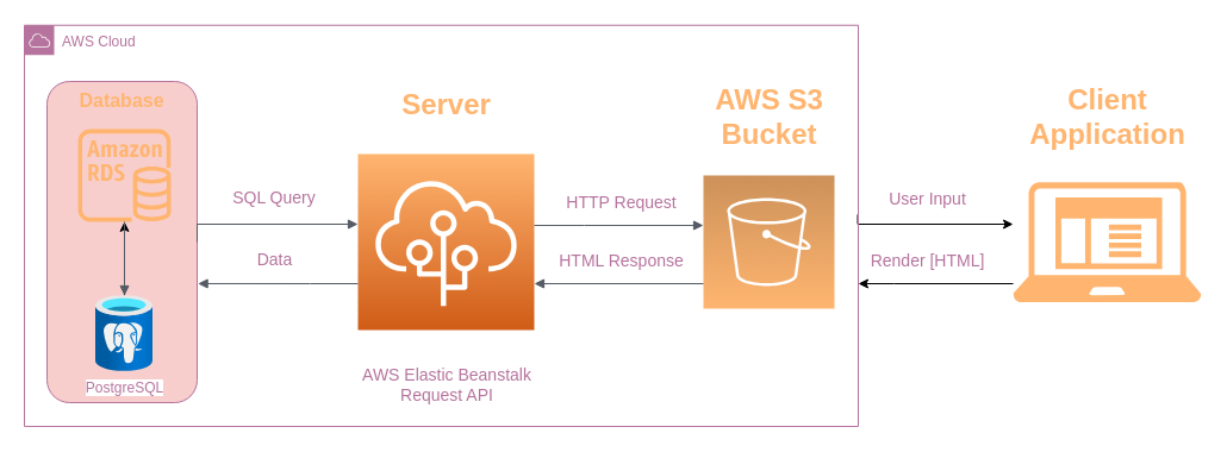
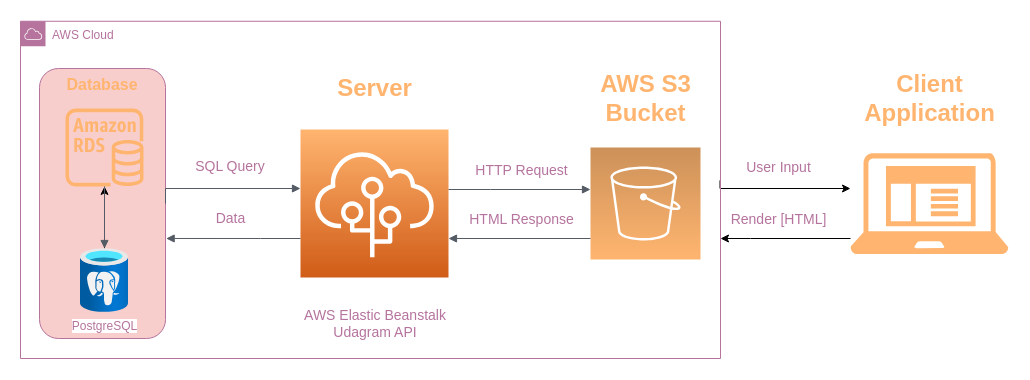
- <mxCell id="11" value="AWS Elastic Beanstalk&lt;br style=&quot;font-size: 14px;&quot;&gt;Request API" style="text;html=1;strokeColor=none;fillColor=none;align=center;verticalAlign=middle;whiteSpace=wrap;rounded=0;fontSize=14;fontColor=#B5739D;" vertex="1" parent="8"><mxGeometry y="240" width="150" height="30" as="geometry" /></mxCell>
+ <mxCell id="11" value="AWS Elastic Beanstalk&lt;br style=&quot;font-size: 14px;&quot;&gt;Udagram API" style="text;html=1;strokeColor=none;fillColor=none;align=center;verticalAlign=middle;whiteSpace=wrap;rounded=0;fontSize=14;fontColor=#B5739D;" vertex="1" parent="8"><mxGeometry y="240" width="150" height="30" as="geometry" /></mxCell>
